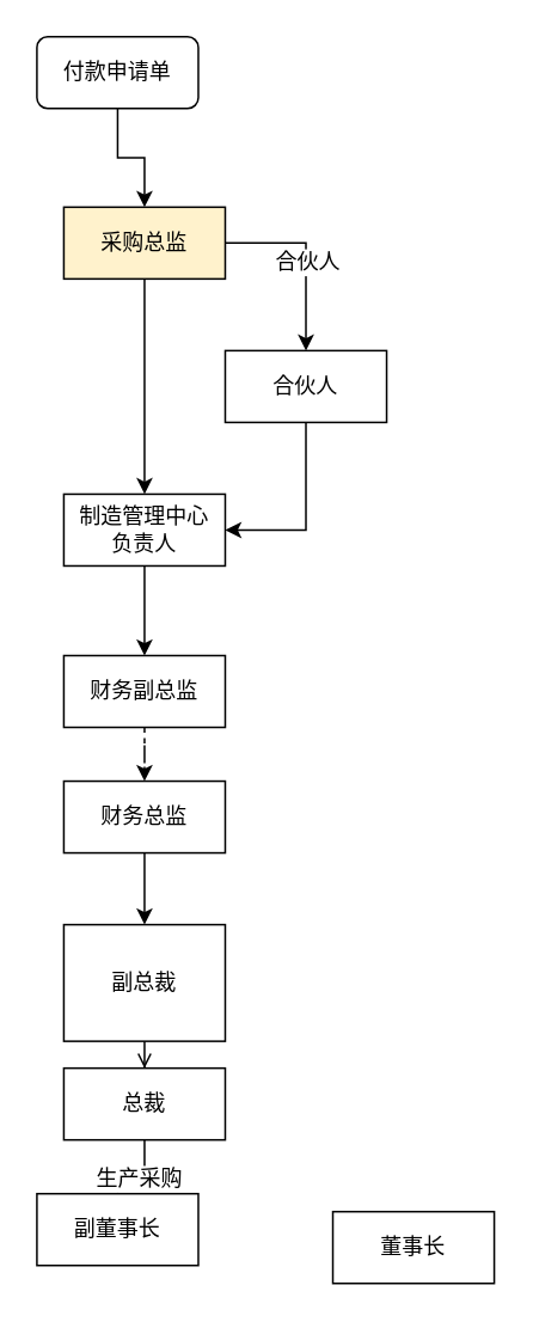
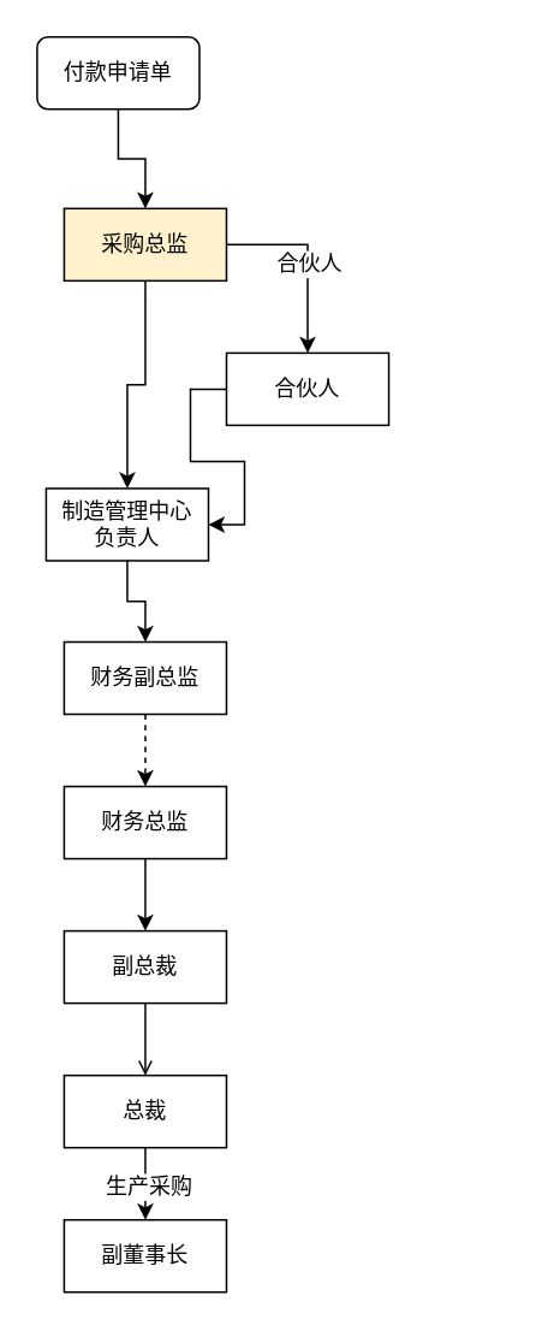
- <mxCell id="11" value="制造管理中心&lt;br&gt;负责人&lt;br&gt;" style="rounded=0;whiteSpace=wrap;html=1;" parent="1" vertex="1"><mxGeometry x="35" y="275" width="90" height="40" as="geometry" /></mxCell>
+ <mxCell id="11" value="制造管理中心&lt;br&gt;负责人&lt;br&gt;" style="rounded=0;whiteSpace=wrap;html=1;" parent="1" vertex="1"><mxGeometry x="25" y="270" width="90" height="40" as="geometry" /></mxCell>
- <mxCell id="13" value="财务副总监" style="rounded=0;whiteSpace=wrap;html=1;" parent="1" vertex="1"><mxGeometry x="35" y="365" width="90" height="40" as="geometry" /></mxCell>
+ <mxCell id="13" value="财务副总监" style="rounded=0;whiteSpace=wrap;html=1;" parent="1" vertex="1"><mxGeometry x="35" y="355" width="90" height="40" as="geometry" /></mxCell>
- <mxCell id="17" value="副总裁" style="rounded=0;whiteSpace=wrap;html=1;" parent="1" vertex="1"><mxGeometry x="35" y="515" width="90" height="65" as="geometry" /></mxCell>
+ <mxCell id="17" value="副总裁" style="rounded=0;whiteSpace=wrap;html=1;" parent="1" vertex="1"><mxGeometry x="35" y="515" width="90" height="40" as="geometry" /></mxCell>
- <mxCell id="22" value="&lt;span&gt;副董事长&lt;/span&gt;" style="rounded=0;whiteSpace=wrap;html=1;" parent="1" vertex="1"><mxGeometry x="20" y="665" width="90" height="40" as="geometry" /></mxCell>
+ <mxCell id="22" value="&lt;span&gt;副董事长&lt;/span&gt;" style="rounded=0;whiteSpace=wrap;html=1;" parent="1" vertex="1"><mxGeometry x="35" y="675" width="90" height="40" as="geometry" /></mxCell>
- <mxCell id="21" value="董事长" style="rounded=0;whiteSpace=wrap;html=1;" parent="1" vertex="1"><mxGeometry x="185" y="675" width="90" height="40" as="geometry" /></mxCell>
